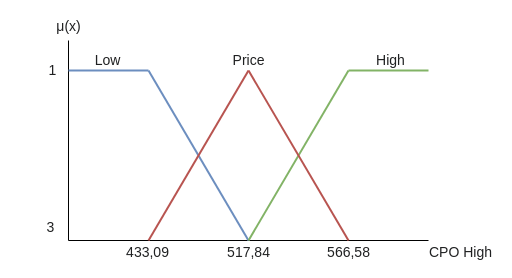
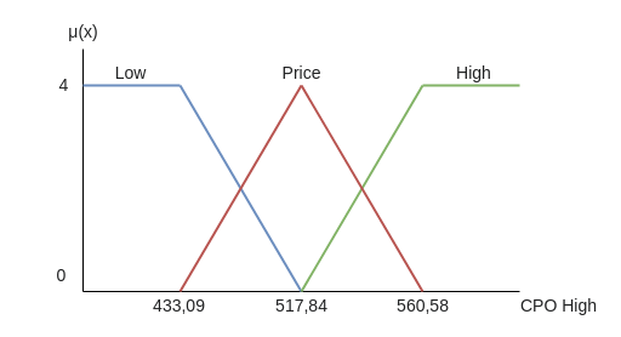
- <mxCell id="3" value="&lt;span style=&quot;color: rgb(32, 33, 34); font-family: sans-serif; font-size: 14px; text-align: start; background-color: rgb(255, 255, 255);&quot;&gt;1&lt;/span&gt;" style="text;strokeColor=none;fillColor=none;html=1;fontSize=15;fontStyle=0;verticalAlign=middle;align=center;" vertex="1" parent="1"><mxGeometry x="27" y="64" width="50" height="10" as="geometry" /></mxCell>
+ <mxCell id="3" value="&lt;span style=&quot;color: rgb(32, 33, 34); font-family: sans-serif; font-size: 14px; text-align: start; background-color: rgb(255, 255, 255);&quot;&gt;4&lt;/span&gt;" style="text;strokeColor=none;fillColor=none;html=1;fontSize=15;fontStyle=0;verticalAlign=middle;align=center;" vertex="1" parent="1"><mxGeometry x="27" y="64" width="50" height="10" as="geometry" /></mxCell>
- <mxCell id="4" value="&lt;span style=&quot;color: rgb(32, 33, 34); font-family: sans-serif; font-size: 14px; text-align: start; background-color: rgb(255, 255, 255);&quot;&gt;3&lt;/span&gt;" style="text;strokeColor=none;fillColor=none;html=1;fontSize=15;fontStyle=0;verticalAlign=middle;align=center;" vertex="1" parent="1"><mxGeometry x="20" y="221" width="60" height="10" as="geometry" /></mxCell>
+ <mxCell id="4" value="&lt;span style=&quot;color: rgb(32, 33, 34); font-family: sans-serif; font-size: 14px; text-align: start; background-color: rgb(255, 255, 255);&quot;&gt;0&lt;/span&gt;" style="text;strokeColor=none;fillColor=none;html=1;fontSize=15;fontStyle=0;verticalAlign=middle;align=center;" vertex="1" parent="1"><mxGeometry x="20" y="221" width="60" height="10" as="geometry" /></mxCell>
- <mxCell id="7" value="&lt;div style=&quot;text-align: start;&quot;&gt;&lt;span style=&quot;background-color: initial; font-size: 14px;&quot;&gt;&lt;font face=&quot;sans-serif&quot; color=&quot;#202122&quot;&gt;566,58&lt;/font&gt;&lt;/span&gt;&lt;/div&gt;" style="text;strokeColor=none;fillColor=none;html=1;fontSize=15;fontStyle=0;verticalAlign=middle;align=center;" vertex="1" parent="1"><mxGeometry x="318" y="246" width="60" height="10" as="geometry" /></mxCell>
+ <mxCell id="7" value="&lt;div style=&quot;text-align: start;&quot;&gt;&lt;span style=&quot;background-color: initial; font-size: 14px;&quot;&gt;&lt;font face=&quot;sans-serif&quot; color=&quot;#202122&quot;&gt;560,58&lt;/font&gt;&lt;/span&gt;&lt;/div&gt;" style="text;strokeColor=none;fillColor=none;html=1;fontSize=15;fontStyle=0;verticalAlign=middle;align=center;" vertex="1" parent="1"><mxGeometry x="318" y="246" width="60" height="10" as="geometry" /></mxCell>
